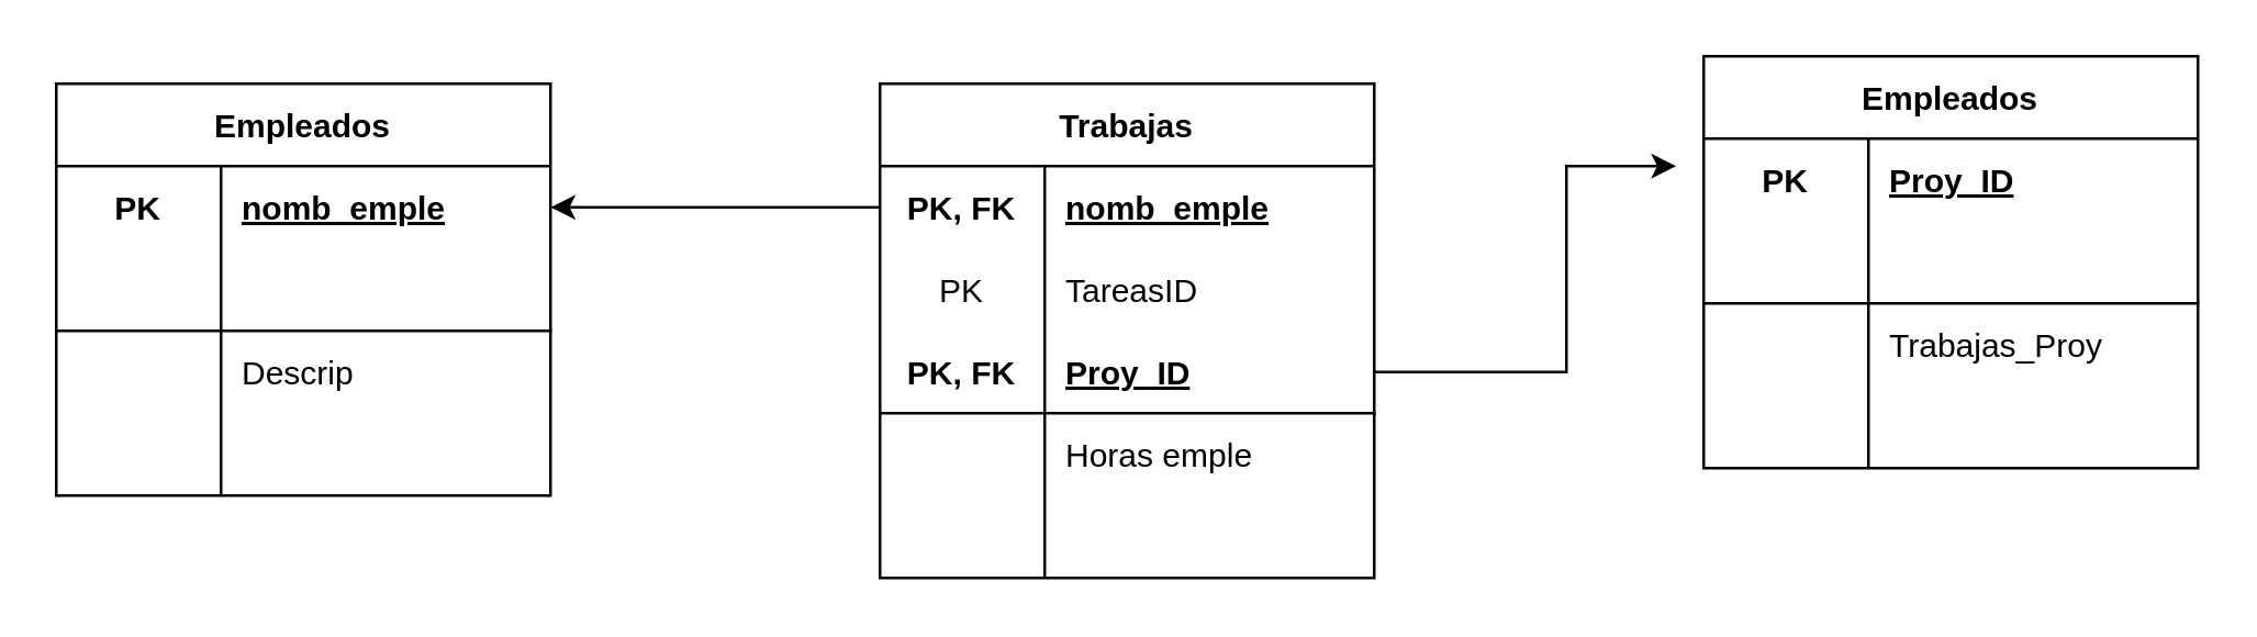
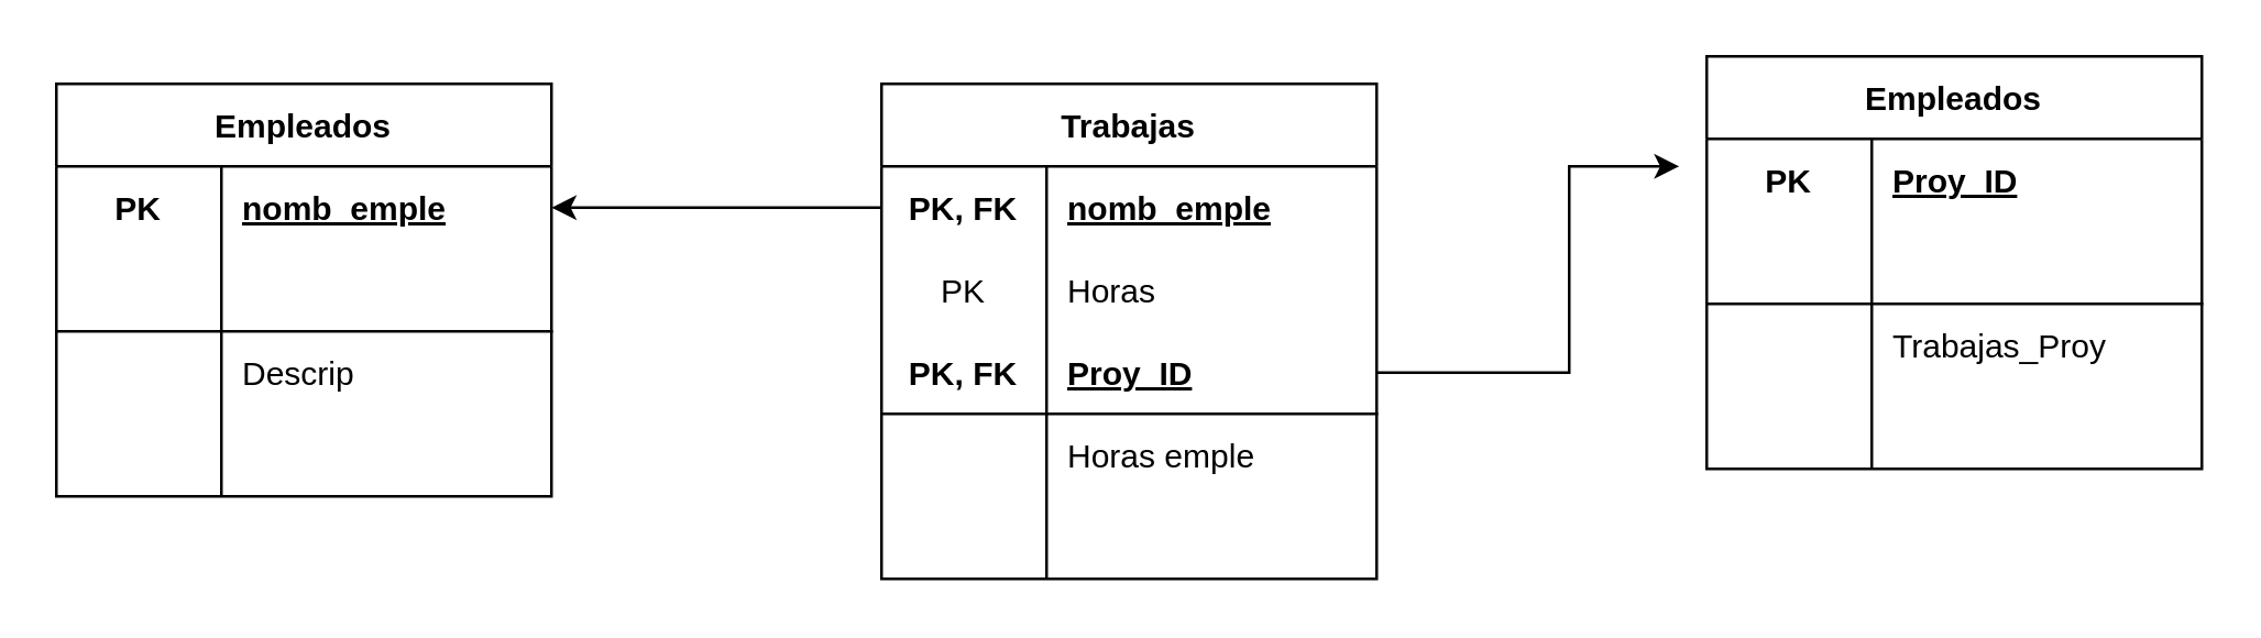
- <mxCell id="21" value="TareasID" style="shape=partialRectangle;connectable=0;fillColor=none;top=0;left=0;bottom=0;right=0;align=left;spacingLeft=6;overflow=hidden;" vertex="1" parent="19"><mxGeometry x="60" width="120" height="30" as="geometry"><mxRectangle width="120" height="30" as="alternateBounds" /></mxGeometry></mxCell>
+ <mxCell id="21" value="Horas" style="shape=partialRectangle;connectable=0;fillColor=none;top=0;left=0;bottom=0;right=0;align=left;spacingLeft=6;overflow=hidden;" vertex="1" parent="19"><mxGeometry x="60" width="120" height="30" as="geometry"><mxRectangle width="120" height="30" as="alternateBounds" /></mxGeometry></mxCell>
